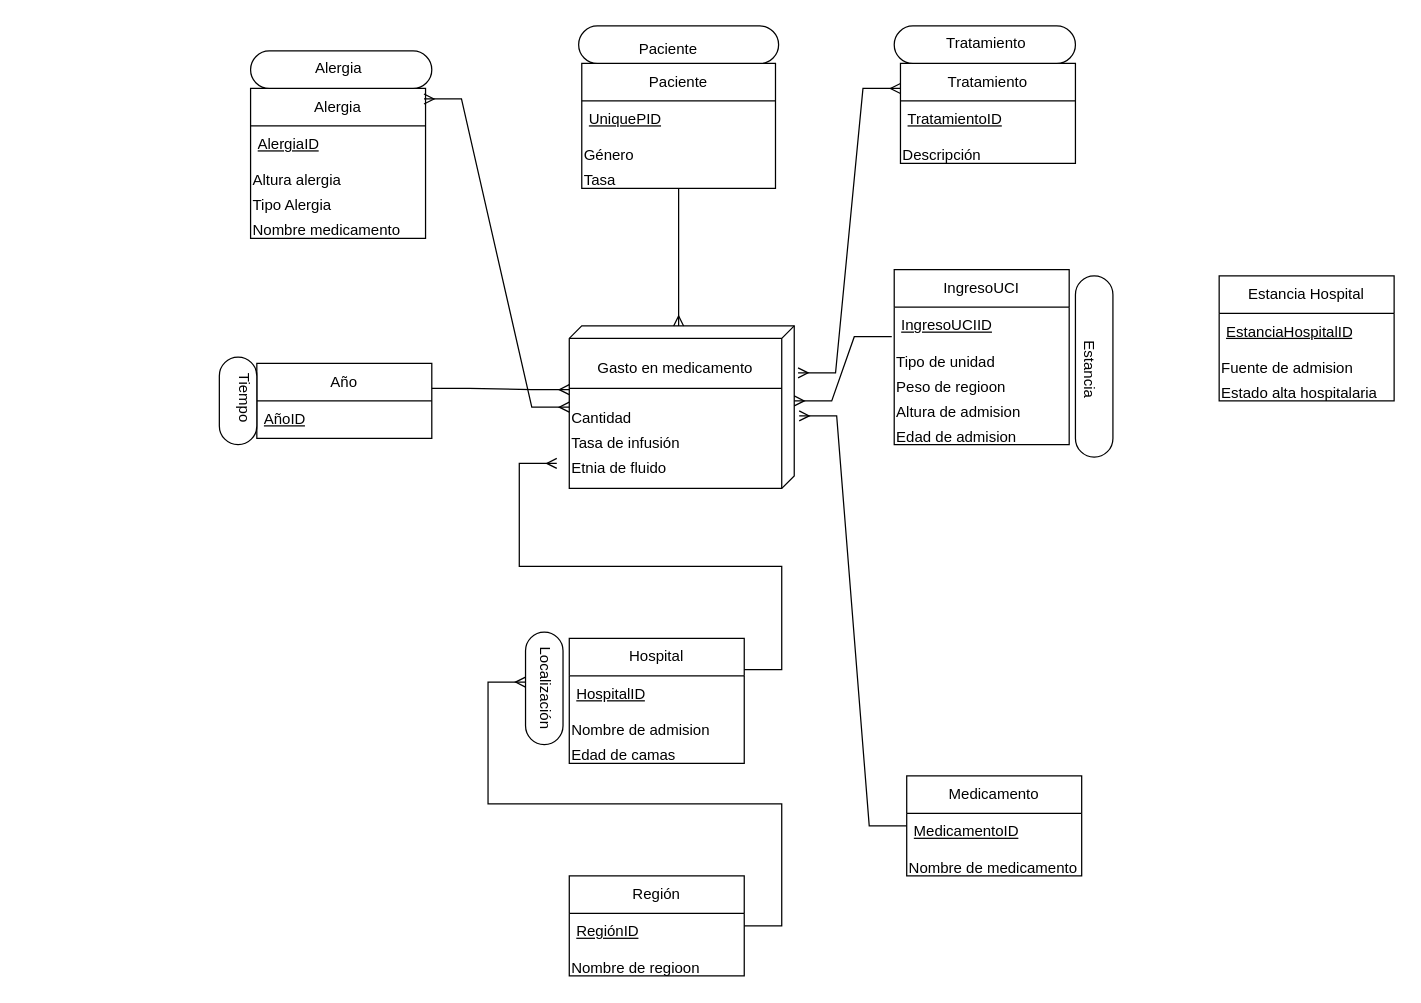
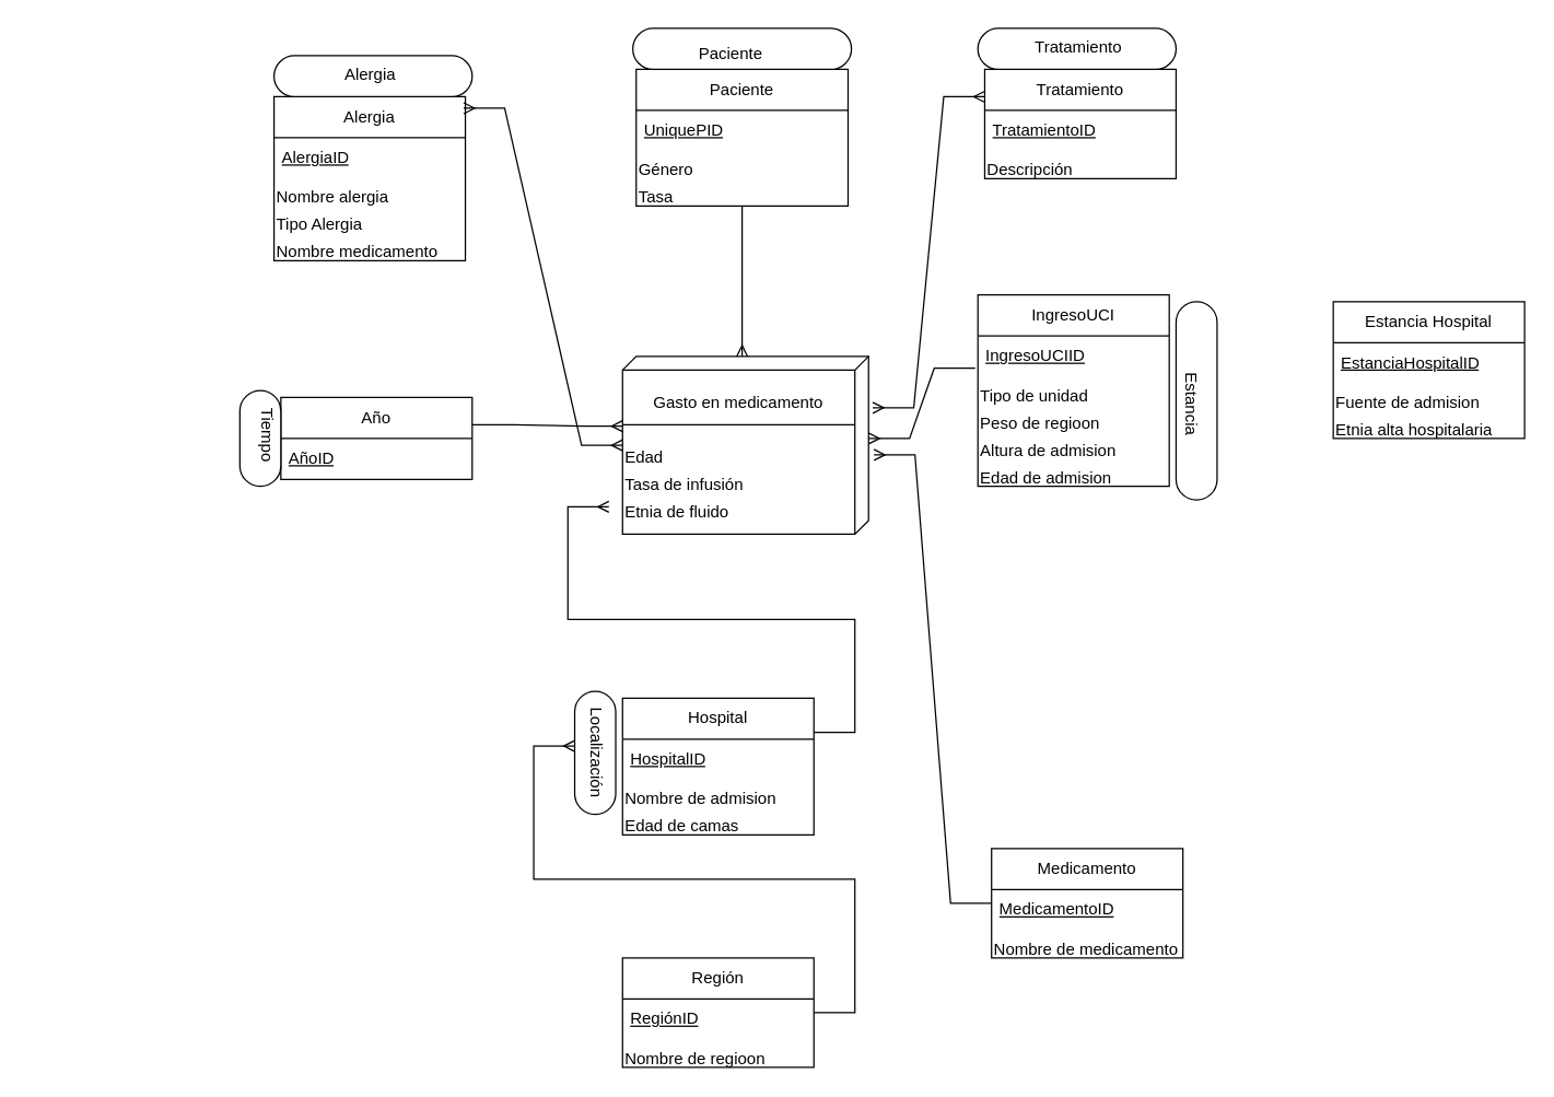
- <mxCell id="44" value="Altura alergia" style="text;whiteSpace=wrap;html=1;" parent="42" vertex="1"><mxGeometry y="60" width="140" height="20" as="geometry" /></mxCell>
+ <mxCell id="44" value="Nombre alergia" style="text;whiteSpace=wrap;html=1;" parent="42" vertex="1"><mxGeometry y="60" width="140" height="20" as="geometry" /></mxCell>
- <mxCell id="38" value="Estado alta hospitalaria" style="text;whiteSpace=wrap;html=1;" parent="35" vertex="1"><mxGeometry y="80" width="140" height="20" as="geometry" /></mxCell>
+ <mxCell id="38" value="Etnia alta hospitalaria" style="text;whiteSpace=wrap;html=1;" parent="35" vertex="1"><mxGeometry y="80" width="140" height="20" as="geometry" /></mxCell>
- <mxCell id="6" value="Cantidad" style="text;whiteSpace=wrap;html=1;" parent="1" vertex="1"><mxGeometry x="455" y="320" width="170" height="20" as="geometry" /></mxCell>
+ <mxCell id="6" value="Edad" style="text;whiteSpace=wrap;html=1;" parent="1" vertex="1"><mxGeometry x="455" y="320" width="170" height="20" as="geometry" /></mxCell>
